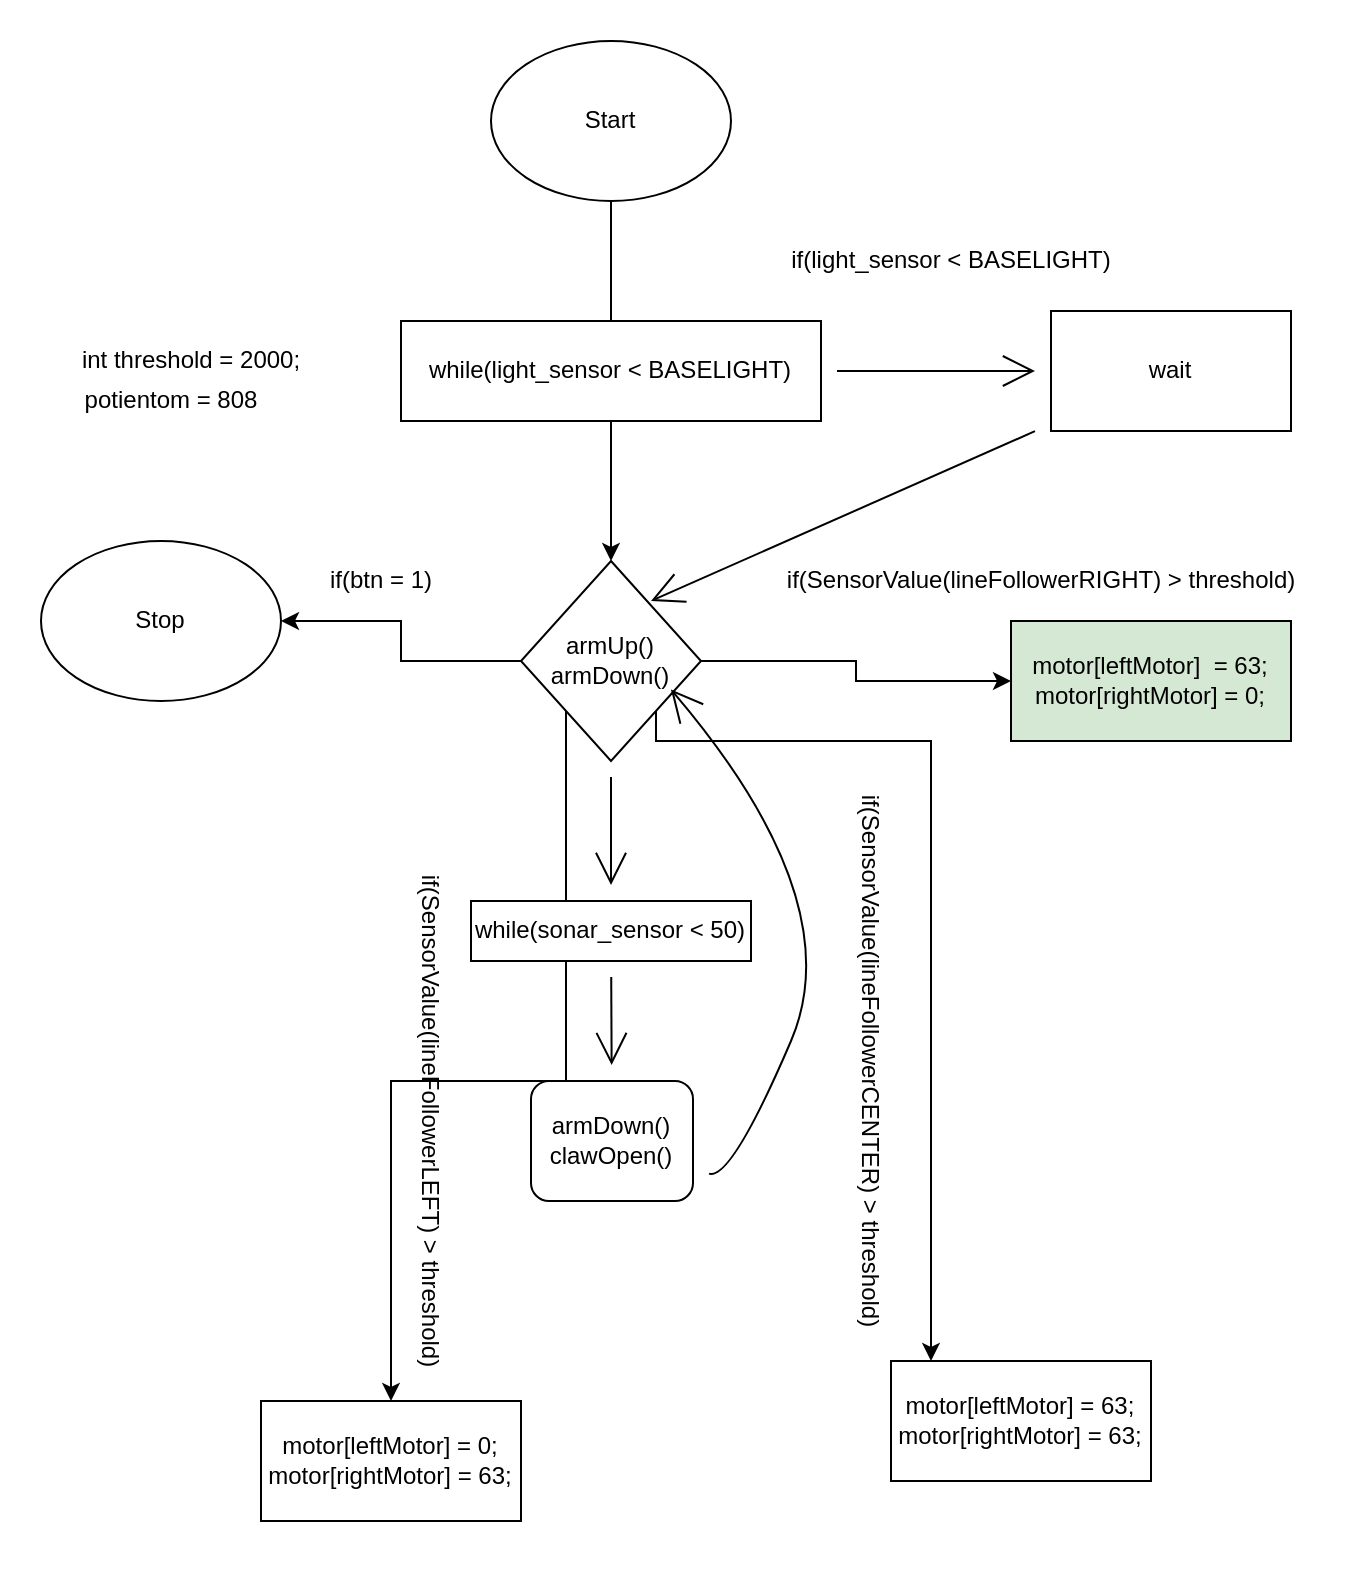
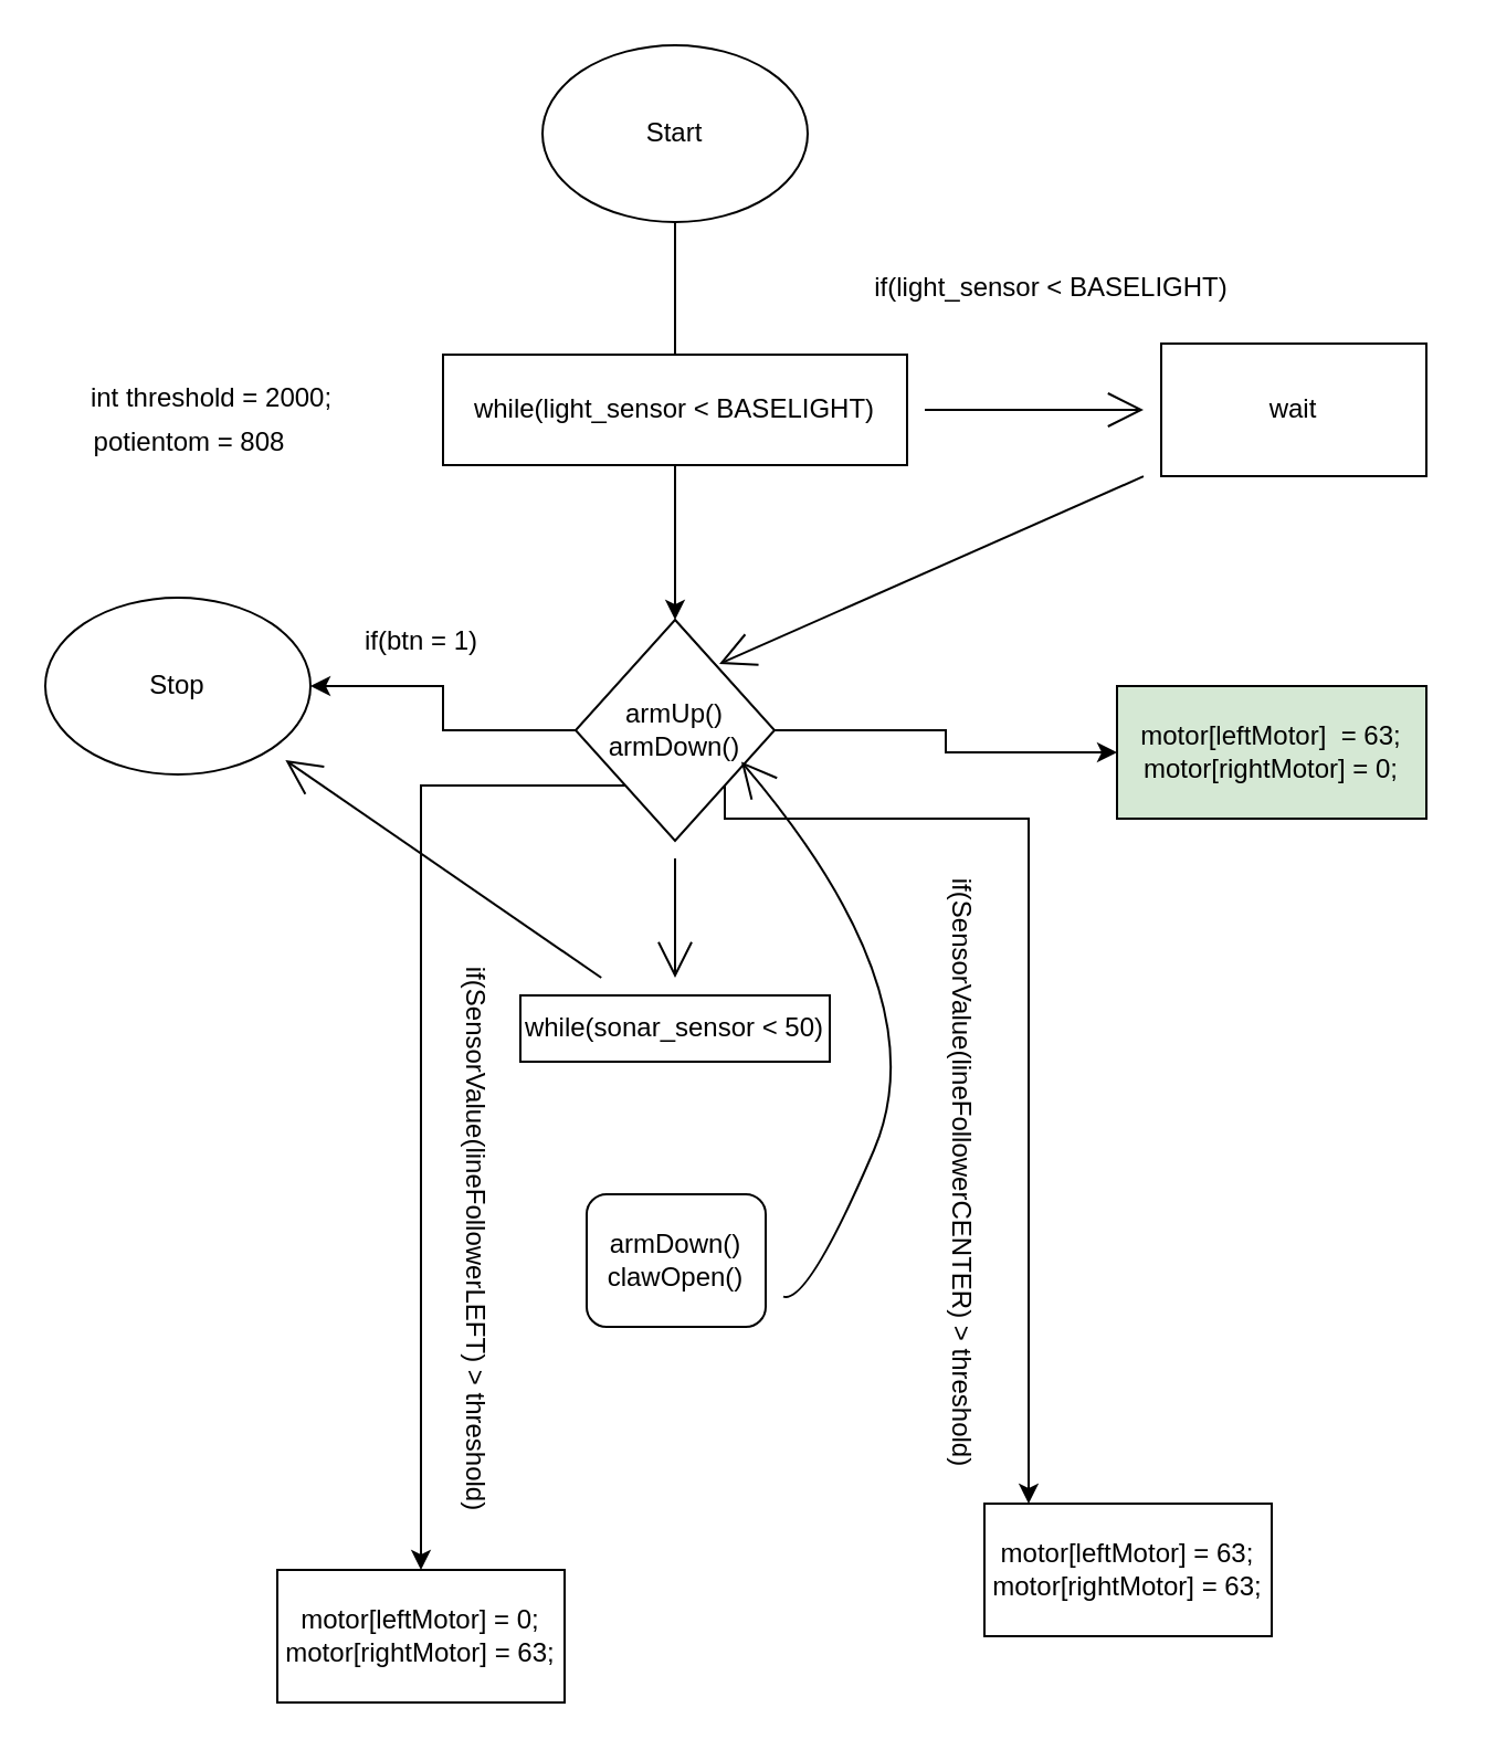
- <mxCell id="18" value="if(SensorValue(lineFollowerRIGHT) &amp;gt; threshold)" style="text;html=1;align=center;verticalAlign=middle;resizable=0;points=[];autosize=1;strokeColor=none;fillColor=none;" vertex="1" parent="1"><mxGeometry x="385" y="280" width="270" height="20" as="geometry" /></mxCell>
- <mxCell id="19" value="" style="edgeStyle=none;curved=1;rounded=0;orthogonalLoop=1;jettySize=auto;html=1;endArrow=open;startSize=14;endSize=14;sourcePerimeterSpacing=8;targetPerimeterSpacing=8;" edge="1" parent="1" source="20" target="22"><mxGeometry relative="1" as="geometry" /></mxCell>
+ <mxCell id="19" value="" style="edgeStyle=none;curved=1;rounded=0;orthogonalLoop=1;jettySize=auto;html=1;endArrow=open;startSize=14;endSize=14;sourcePerimeterSpacing=8;targetPerimeterSpacing=8;" edge="1" parent="1" source="20" target="10"><mxGeometry relative="1" as="geometry" /></mxCell>
- <mxCell id="12" value="motor[leftMotor] = 0;&#10;   motor[rightMotor] = 63;" style="whiteSpace=wrap;html=1;" vertex="1" parent="1"><mxGeometry x="130" y="700" width="130" height="60" as="geometry" /></mxCell>
+ <mxCell id="12" value="motor[leftMotor] = 0;&#10;   motor[rightMotor] = 63;" style="whiteSpace=wrap;html=1;" vertex="1" parent="1"><mxGeometry x="125" y="710" width="130" height="60" as="geometry" /></mxCell>
